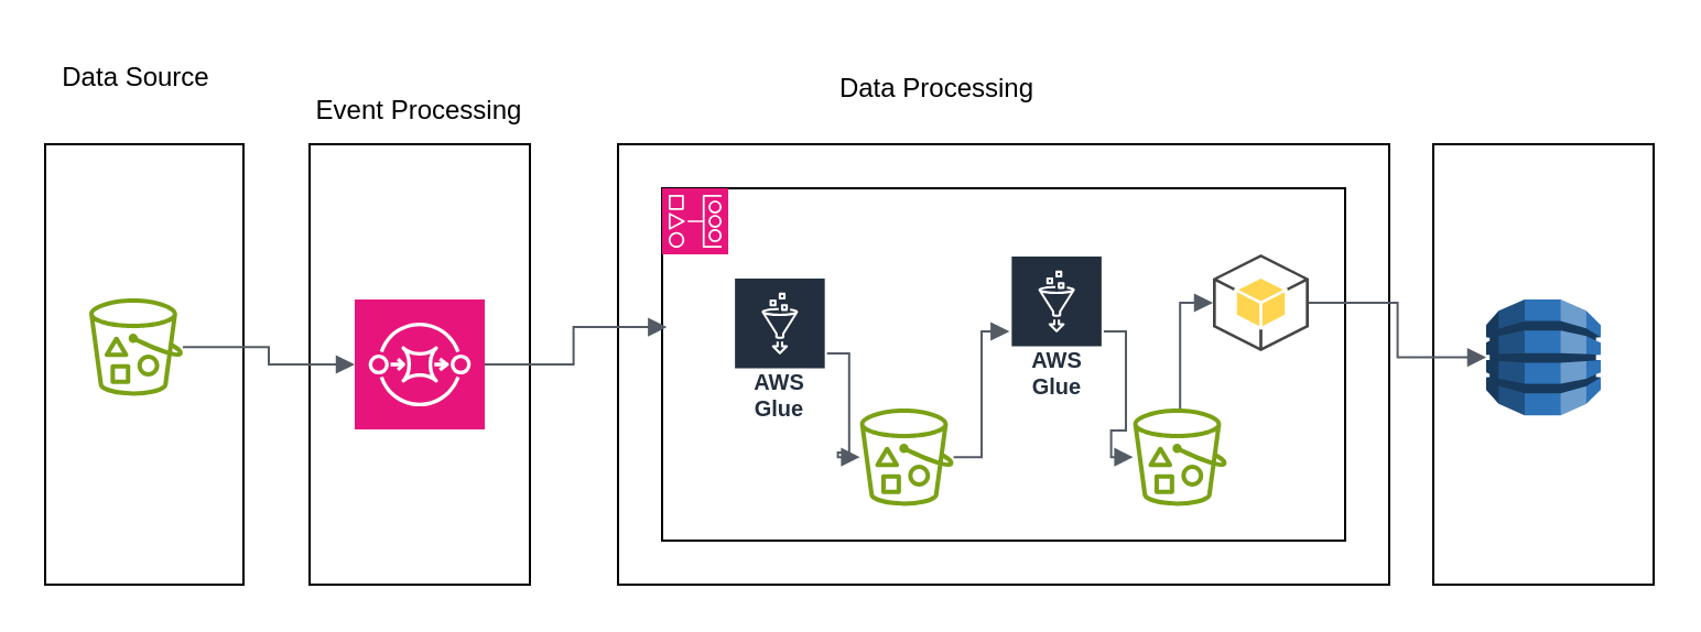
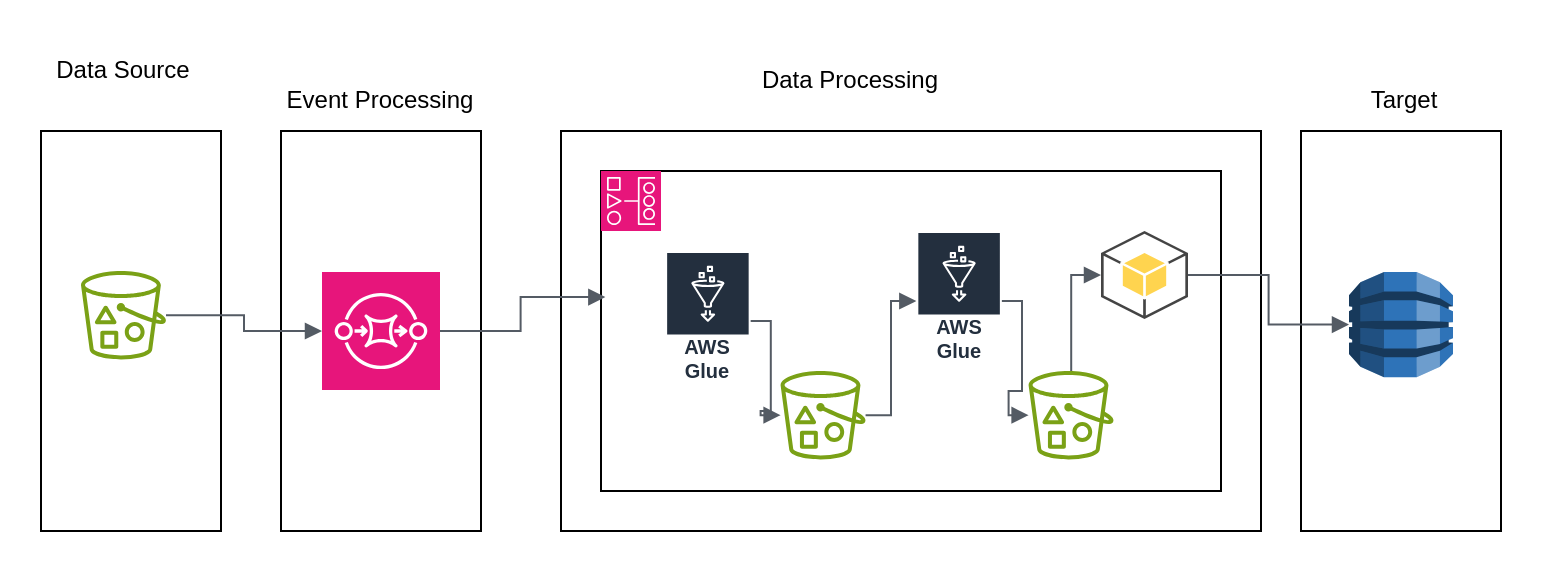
+ <mxCell id="26" value="Target" style="text;strokeColor=none;align=center;fillColor=none;html=1;verticalAlign=middle;whiteSpace=wrap;rounded=0;" vertex="1" parent="1"><mxGeometry x="652.5" y="35" width="97.5" height="30" as="geometry" /></mxCell>
